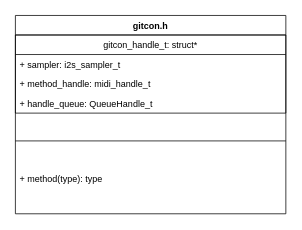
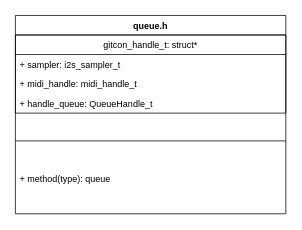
- <mxCell id="2" value="gitcon.h" style="swimlane;fontStyle=1;align=center;verticalAlign=top;childLayout=stackLayout;horizontal=1;startSize=26;horizontalStack=0;resizeParent=1;resizeParentMax=0;resizeLast=0;collapsible=1;marginBottom=0;" vertex="1" parent="1"><mxGeometry x="20" y="20" width="360" height="264" as="geometry" /></mxCell>
+ <mxCell id="2" value="queue.h" style="swimlane;fontStyle=1;align=center;verticalAlign=top;childLayout=stackLayout;horizontal=1;startSize=26;horizontalStack=0;resizeParent=1;resizeParentMax=0;resizeLast=0;collapsible=1;marginBottom=0;" vertex="1" parent="1"><mxGeometry x="20" y="20" width="360" height="264" as="geometry" /></mxCell>
- <mxCell id="5" value="+ method_handle: midi_handle_t" style="text;strokeColor=none;fillColor=none;align=left;verticalAlign=top;spacingLeft=4;spacingRight=4;overflow=hidden;rotatable=0;points=[[0,0.5],[1,0.5]];portConstraint=eastwest;" vertex="1" parent="3"><mxGeometry y="52" width="360" height="26" as="geometry" /></mxCell>
+ <mxCell id="5" value="+ midi_handle: midi_handle_t" style="text;strokeColor=none;fillColor=none;align=left;verticalAlign=top;spacingLeft=4;spacingRight=4;overflow=hidden;rotatable=0;points=[[0,0.5],[1,0.5]];portConstraint=eastwest;" vertex="1" parent="3"><mxGeometry y="52" width="360" height="26" as="geometry" /></mxCell>
- <mxCell id="8" value="+ method(type): type" style="text;strokeColor=none;fillColor=none;align=left;verticalAlign=top;spacingLeft=4;spacingRight=4;overflow=hidden;rotatable=0;points=[[0,0.5],[1,0.5]];portConstraint=eastwest;" vertex="1" parent="2"><mxGeometry y="204" width="360" height="60" as="geometry" /></mxCell>
+ <mxCell id="8" value="+ method(type): queue" style="text;strokeColor=none;fillColor=none;align=left;verticalAlign=top;spacingLeft=4;spacingRight=4;overflow=hidden;rotatable=0;points=[[0,0.5],[1,0.5]];portConstraint=eastwest;" vertex="1" parent="2"><mxGeometry y="204" width="360" height="60" as="geometry" /></mxCell>
